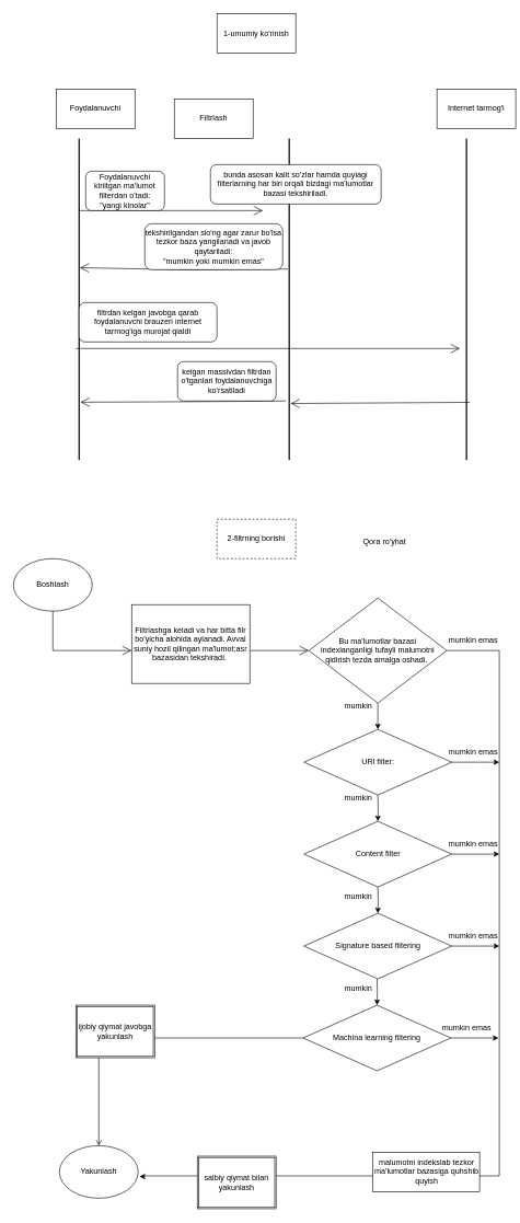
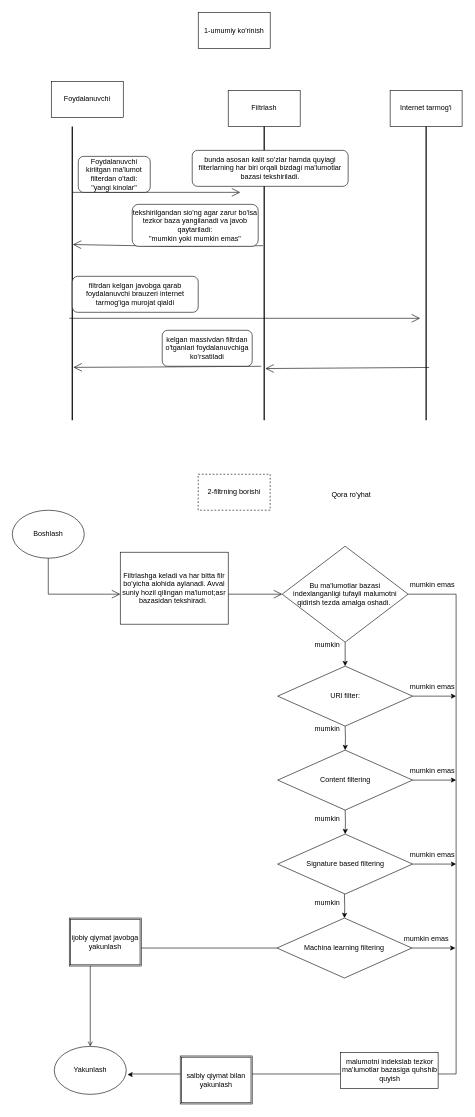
- <mxCell id="4" value="Internet tarmog'i" style="rounded=0;whiteSpace=wrap;html=1;" vertex="1" parent="1"><mxGeometry x="665" y="135" width="120" height="60" as="geometry" /></mxCell>
+ <mxCell id="4" value="Internet tarmog'i" style="rounded=0;whiteSpace=wrap;html=1;" vertex="1" parent="1"><mxGeometry x="650" y="150" width="120" height="60" as="geometry" /></mxCell>
- <mxCell id="3" value="Filtrlash" style="rounded=0;whiteSpace=wrap;html=1;" vertex="1" parent="1"><mxGeometry x="265" y="150" width="120" height="60" as="geometry" /></mxCell>
+ <mxCell id="3" value="Filtrlash" style="rounded=0;whiteSpace=wrap;html=1;" vertex="1" parent="1"><mxGeometry x="380" y="150" width="120" height="60" as="geometry" /></mxCell>
- <mxCell id="35" value="Content filter" style="rhombus;whiteSpace=wrap;html=1;" vertex="1" parent="1"><mxGeometry x="462.5" y="1250" width="225" height="100" as="geometry" /></mxCell>
+ <mxCell id="35" value="Content filtering" style="rhombus;whiteSpace=wrap;html=1;" vertex="1" parent="1"><mxGeometry x="462.5" y="1250" width="225" height="100" as="geometry" /></mxCell>
